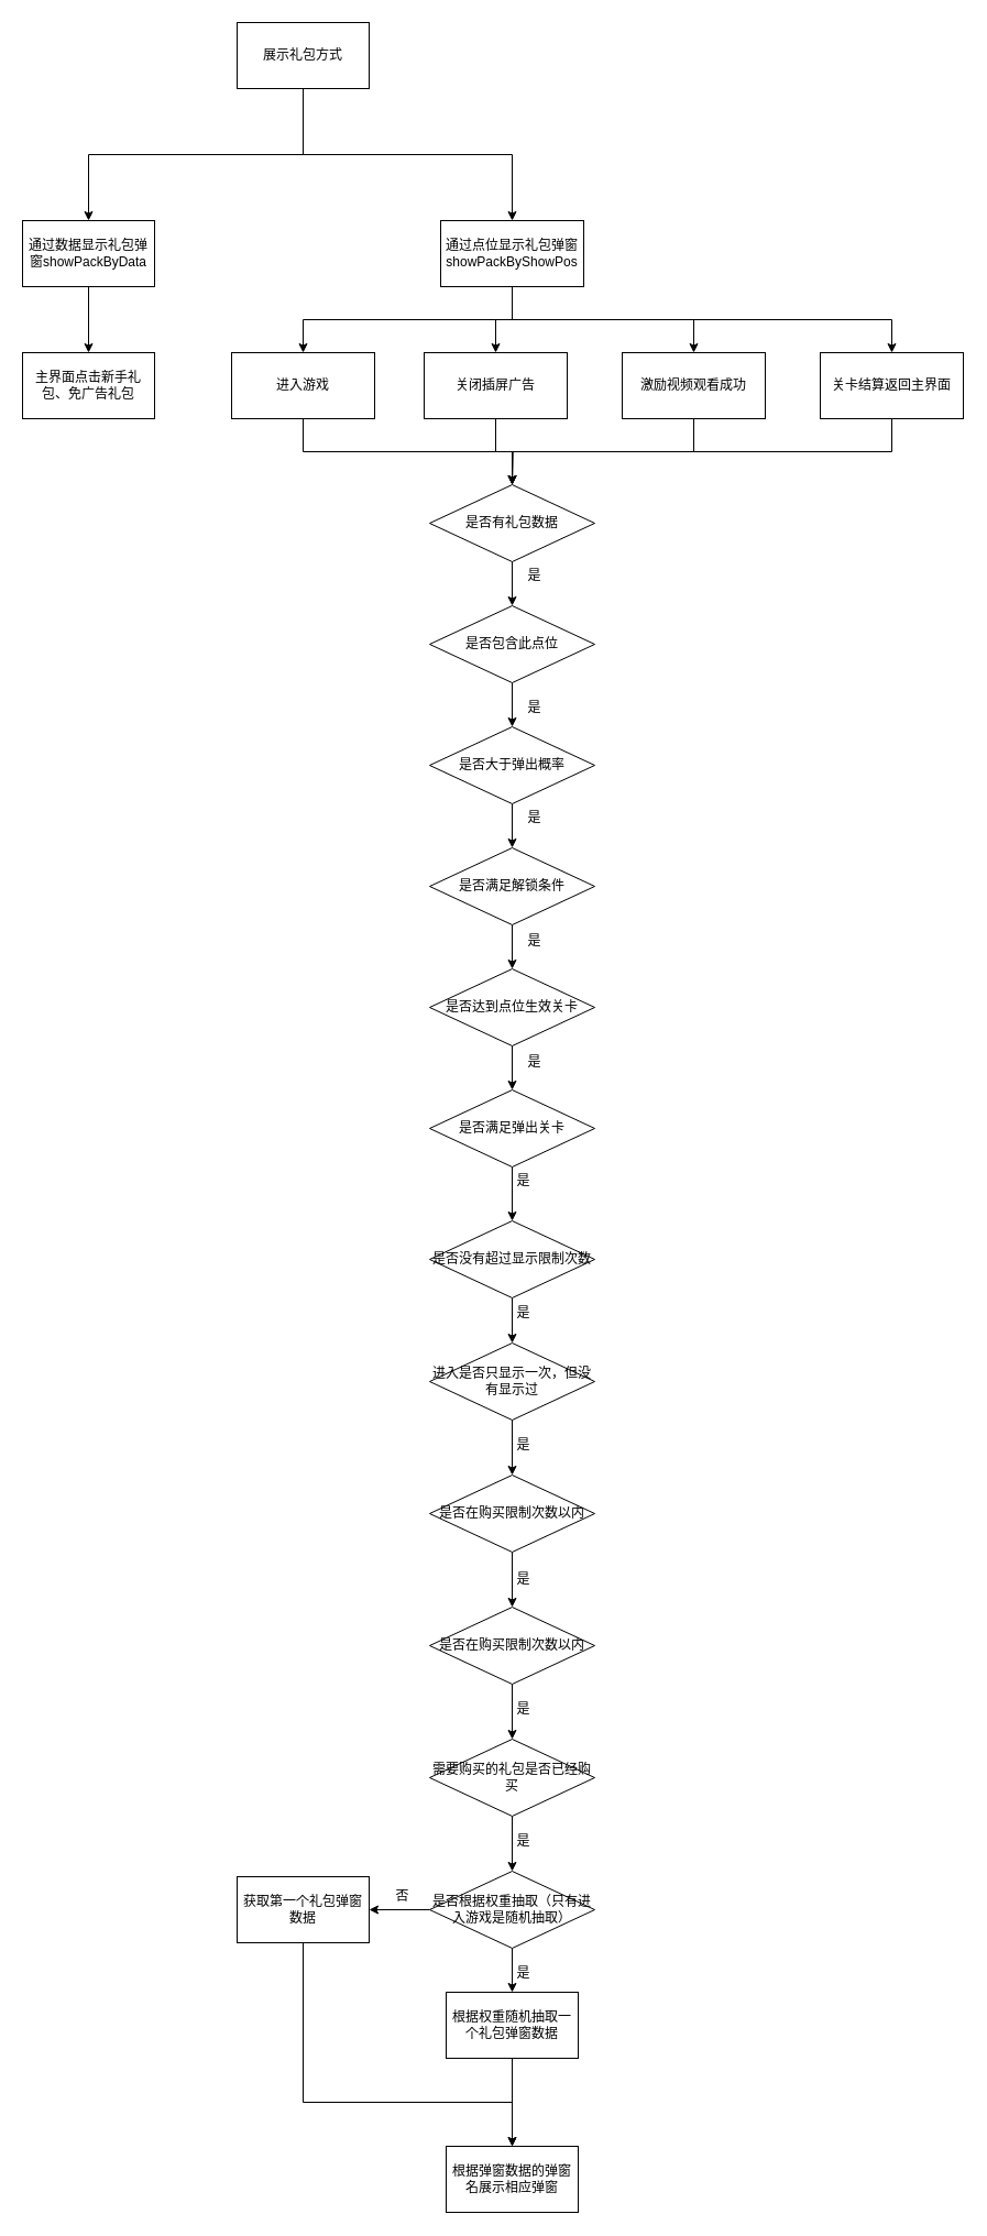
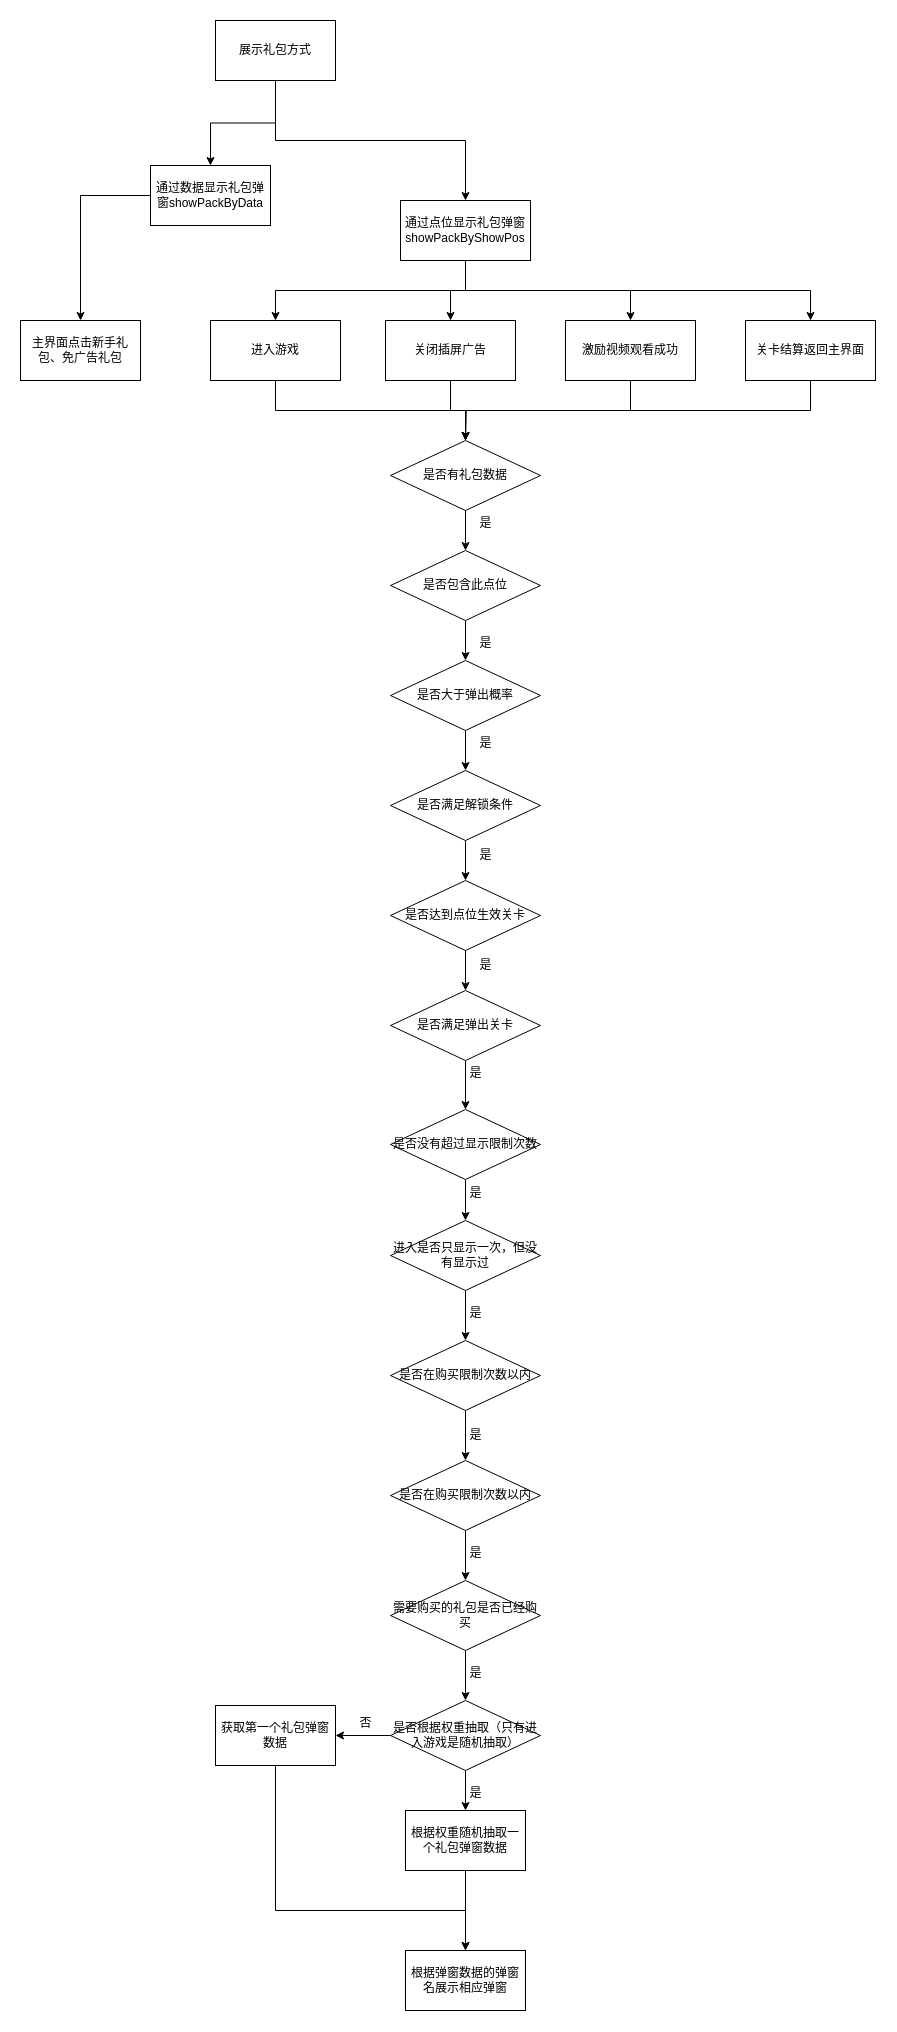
- <mxCell id="3" value="通过数据显示礼包弹窗showPackByData" style="rounded=0;whiteSpace=wrap;html=1;" vertex="1" parent="1"><mxGeometry x="20" y="200" width="120" height="60" as="geometry" /></mxCell>
+ <mxCell id="3" value="通过数据显示礼包弹窗showPackByData" style="rounded=0;whiteSpace=wrap;html=1;" vertex="1" parent="1"><mxGeometry x="150" y="165" width="120" height="60" as="geometry" /></mxCell>
